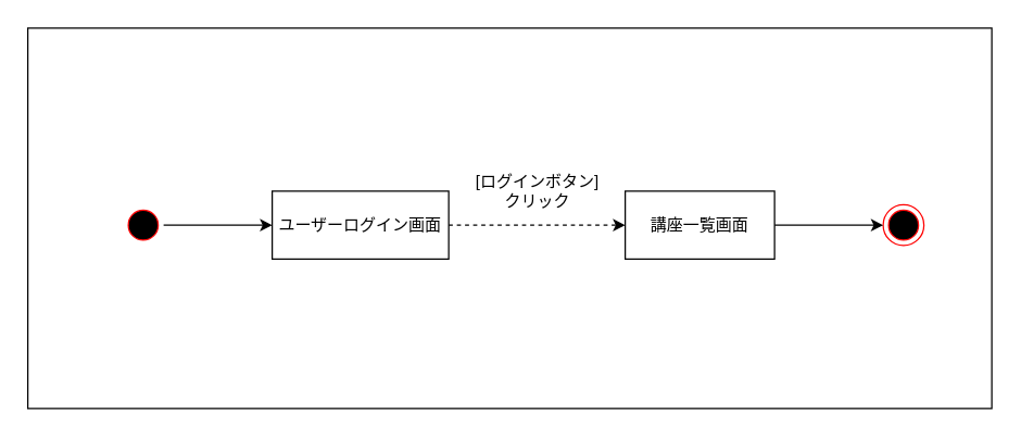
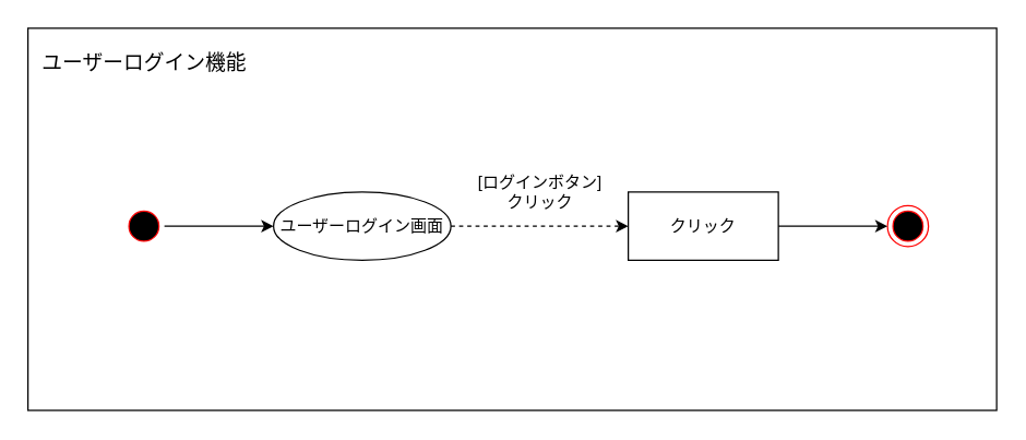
+ <mxCell id="11" value="&lt;font style=&quot;font-size: 15px;&quot;&gt;ユーザーログイン機能&lt;/font&gt;" style="text;html=1;align=center;verticalAlign=middle;resizable=0;points=[];autosize=1;strokeColor=none;fillColor=none;" parent="1" vertex="1"><mxGeometry x="20" y="30" width="170" height="30" as="geometry" /></mxCell>
- <mxCell id="5" value="ユーザーログイン画面" style="html=1;whiteSpace=wrap;" parent="1" vertex="1"><mxGeometry x="200" y="140" width="130" height="50" as="geometry" /></mxCell>
+ <mxCell id="5" value="ユーザーログイン画面" style="ellipse;html=1;whiteSpace=wrap;" parent="1" vertex="1"><mxGeometry x="200" y="140" width="130" height="50" as="geometry" /></mxCell>
- <mxCell id="6" value="講座一覧画面" style="html=1;whiteSpace=wrap;" parent="1" vertex="1"><mxGeometry x="460" y="140" width="110" height="50" as="geometry" /></mxCell>
+ <mxCell id="6" value="クリック" style="html=1;whiteSpace=wrap;" parent="1" vertex="1"><mxGeometry x="460" y="140" width="110" height="50" as="geometry" /></mxCell>
